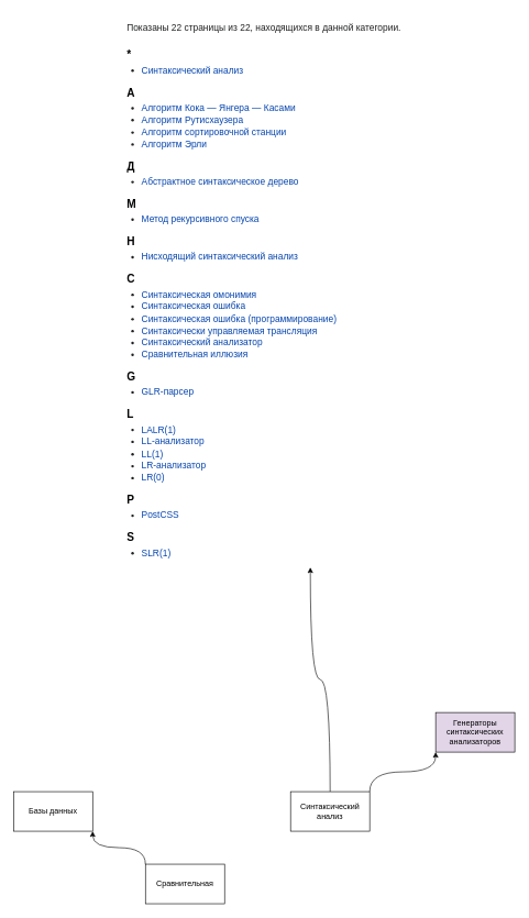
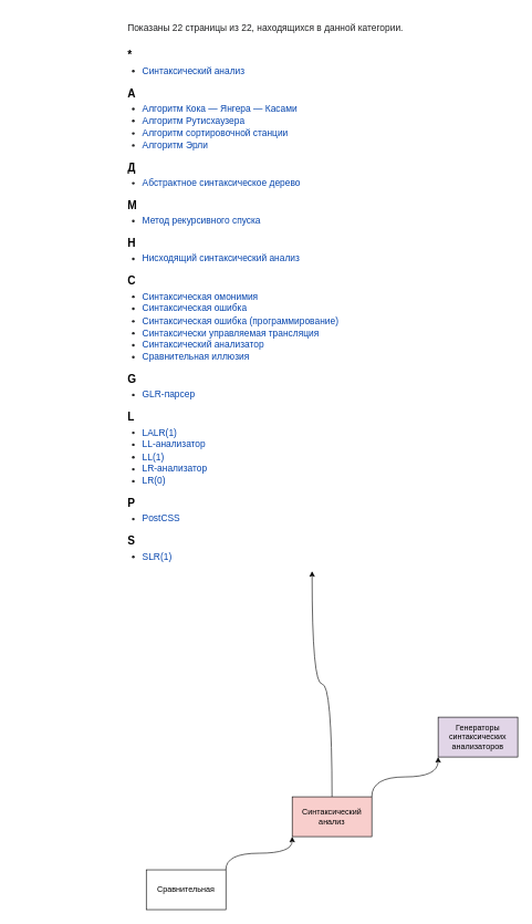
- <mxCell id="10" value="Базы данных" style="rounded=0;whiteSpace=wrap;html=1;" vertex="1" parent="1"><mxGeometry x="20" y="1200" width="120" height="60" as="geometry" /></mxCell>
- <mxCell id="8" value="Синтаксический анализ" style="rounded=0;whiteSpace=wrap;html=1;" vertex="1" parent="1"><mxGeometry x="440" y="1200" width="120" height="60" as="geometry" /></mxCell>
+ <mxCell id="8" value="Синтаксический анализ" style="rounded=0;whiteSpace=wrap;html=1;fillColor=#f8cecc;" vertex="1" parent="1"><mxGeometry x="440" y="1200" width="120" height="60" as="geometry" /></mxCell>
- <mxCell id="3" style="edgeStyle=orthogonalEdgeStyle;curved=1;rounded=0;orthogonalLoop=1;jettySize=auto;html=1;exitX=0;exitY=0;exitDx=0;exitDy=0;entryX=1;entryY=1;entryDx=0;entryDy=0;" edge="1" parent="1" source="4" target="10"><mxGeometry relative="1" as="geometry" /></mxCell>
+ <mxCell id="2" style="edgeStyle=orthogonalEdgeStyle;curved=1;rounded=0;orthogonalLoop=1;jettySize=auto;html=1;exitX=1;exitY=0;exitDx=0;exitDy=0;entryX=0;entryY=1;entryDx=0;entryDy=0;" edge="1" parent="1" source="4" target="8"><mxGeometry relative="1" as="geometry" /></mxCell>
